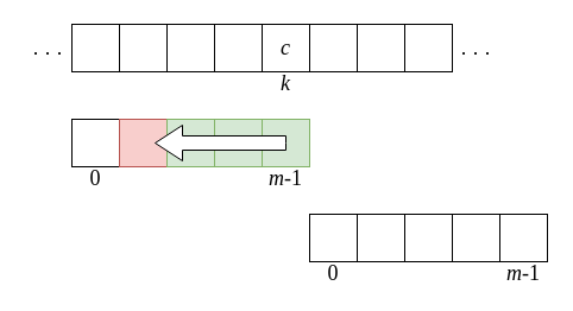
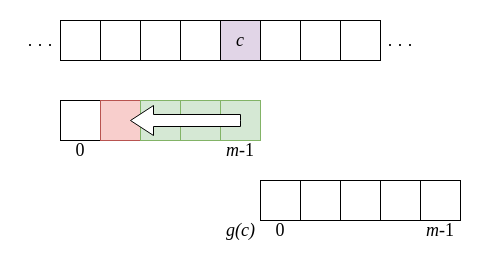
- <mxCell id="6" value="&lt;font face=&quot;cm&quot; style=&quot;font-size: 18px&quot;&gt;&lt;i&gt;c&lt;/i&gt;&lt;/font&gt;" style="whiteSpace=wrap;html=1;aspect=fixed;" parent="1" vertex="1"><mxGeometry x="220" y="20" width="40" height="40" as="geometry" /></mxCell>
+ <mxCell id="6" value="&lt;font face=&quot;cm&quot; style=&quot;font-size: 18px&quot;&gt;&lt;i&gt;c&lt;/i&gt;&lt;/font&gt;" style="whiteSpace=wrap;html=1;aspect=fixed;fillColor=#e1d5e7;" parent="1" vertex="1"><mxGeometry x="220" y="20" width="40" height="40" as="geometry" /></mxCell>
- <mxCell id="23" value="&lt;font face=&quot;cm&quot;&gt;&lt;span style=&quot;font-size: 18px&quot;&gt;&lt;i&gt;k&lt;/i&gt;&lt;/span&gt;&lt;/font&gt;" style="text;html=1;strokeColor=none;fillColor=none;align=center;verticalAlign=middle;whiteSpace=wrap;rounded=0;" parent="1" vertex="1"><mxGeometry x="220" y="60" width="40" height="20" as="geometry" /></mxCell>
+ <mxCell id="24" value="&lt;font style=&quot;font-size: 18px&quot; face=&quot;cm&quot;&gt;&lt;i&gt;g(c)&lt;/i&gt;&lt;/font&gt;" style="text;html=1;align=center;verticalAlign=middle;resizable=0;points=[];;autosize=1;" parent="1" vertex="1"><mxGeometry x="220" y="220" width="40" height="20" as="geometry" /></mxCell>
